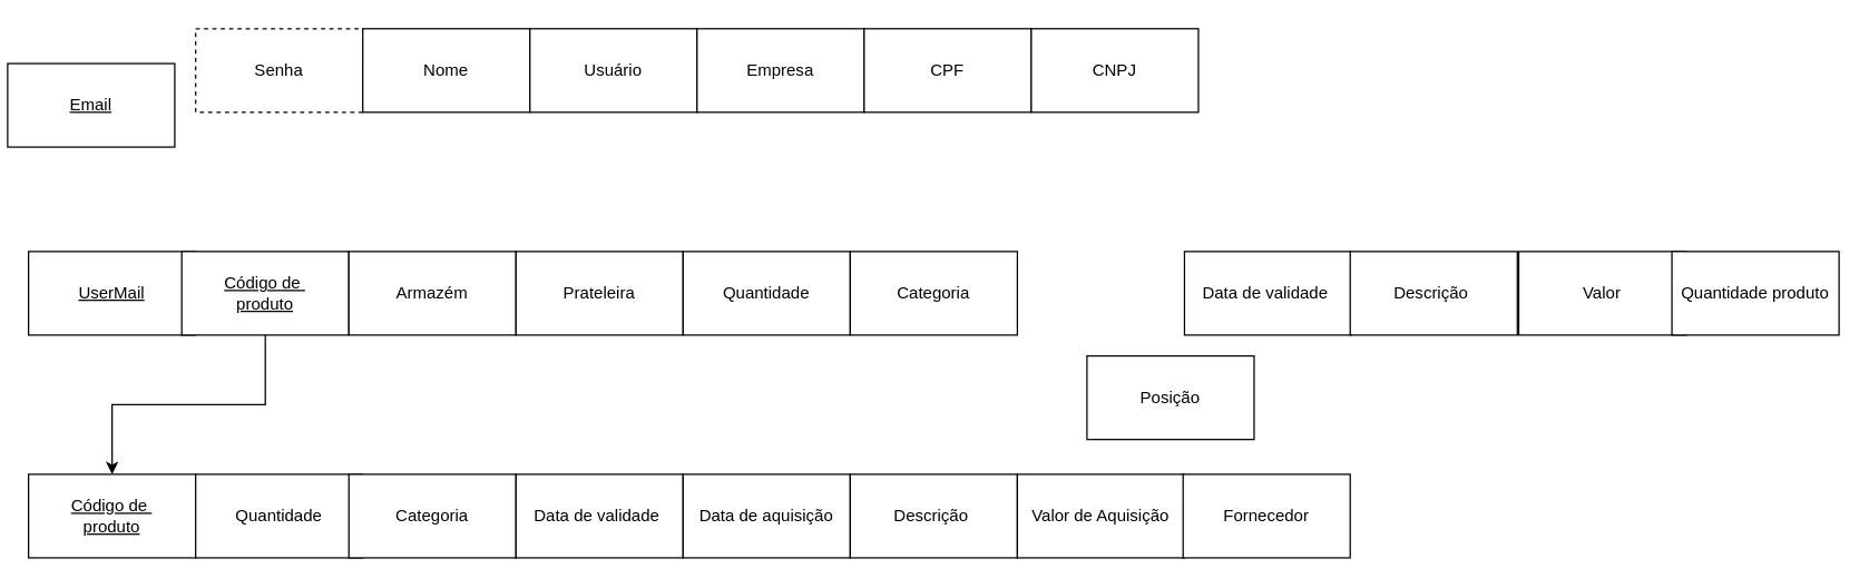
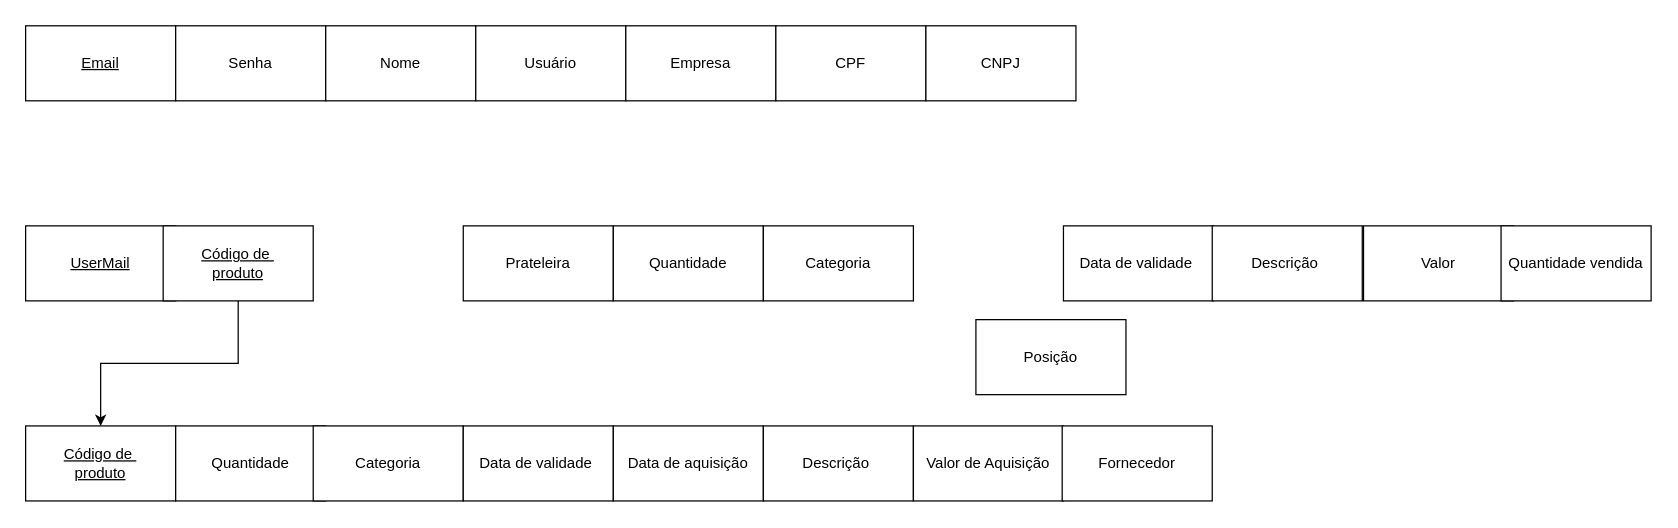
- <mxCell id="3" value="Senha" style="rounded=0;whiteSpace=wrap;html=1;dashed=1;" parent="1" vertex="1"><mxGeometry x="140" y="20" width="120" height="60" as="geometry" /></mxCell>
+ <mxCell id="3" value="Senha" style="rounded=0;whiteSpace=wrap;html=1;" parent="1" vertex="1"><mxGeometry x="140" y="20" width="120" height="60" as="geometry" /></mxCell>
- <mxCell id="2" value="&lt;u&gt;Email&lt;/u&gt;" style="rounded=0;whiteSpace=wrap;html=1;" parent="1" vertex="1"><mxGeometry x="5" y="45" width="120" height="60" as="geometry" /></mxCell>
+ <mxCell id="2" value="&lt;u&gt;Email&lt;/u&gt;" style="rounded=0;whiteSpace=wrap;html=1;" parent="1" vertex="1"><mxGeometry x="20" y="20" width="120" height="60" as="geometry" /></mxCell>
- <mxCell id="11" value="Armazém" style="rounded=0;whiteSpace=wrap;html=1;" parent="1" vertex="1"><mxGeometry x="250" y="180" width="120" height="60" as="geometry" /></mxCell>
- <mxCell id="21" value="Quantidade produto" style="rounded=0;whiteSpace=wrap;html=1;" parent="1" vertex="1"><mxGeometry x="1200" y="180" width="120" height="60" as="geometry" /></mxCell>
+ <mxCell id="21" value="Quantidade vendida" style="rounded=0;whiteSpace=wrap;html=1;" parent="1" vertex="1"><mxGeometry x="1200" y="180" width="120" height="60" as="geometry" /></mxCell>
